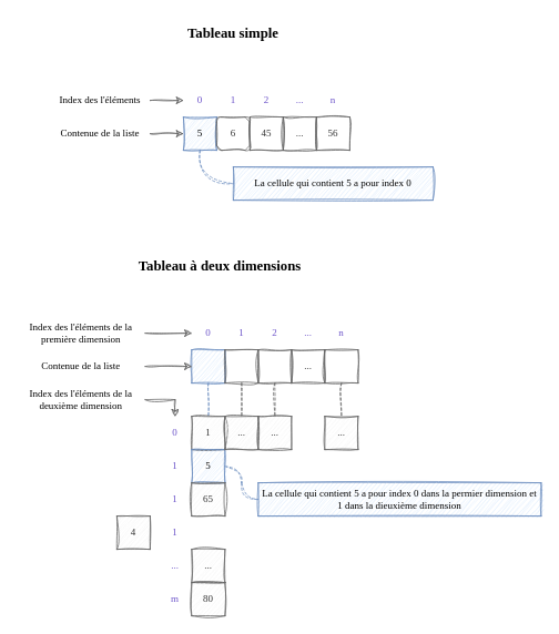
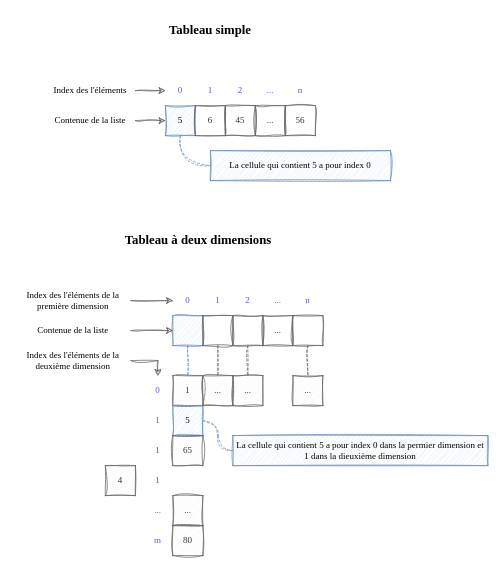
- <mxCell id="4" value="6" style="whiteSpace=wrap;html=1;sketch=1;curveFitting=1;jiggle=2;fillColor=none;strokeColor=#666666;fontColor=#333333;fontFamily=Comic Sans MS;rounded=1;" vertex="1" parent="1"><mxGeometry x="260" y="140" width="40" height="40" as="geometry" /></mxCell>
+ <mxCell id="4" value="6" style="rounded=0;whiteSpace=wrap;html=1;sketch=1;curveFitting=1;jiggle=2;fillColor=none;strokeColor=#666666;fontColor=#333333;fontFamily=Comic Sans MS;" vertex="1" parent="1"><mxGeometry x="260" y="140" width="40" height="40" as="geometry" /></mxCell>
